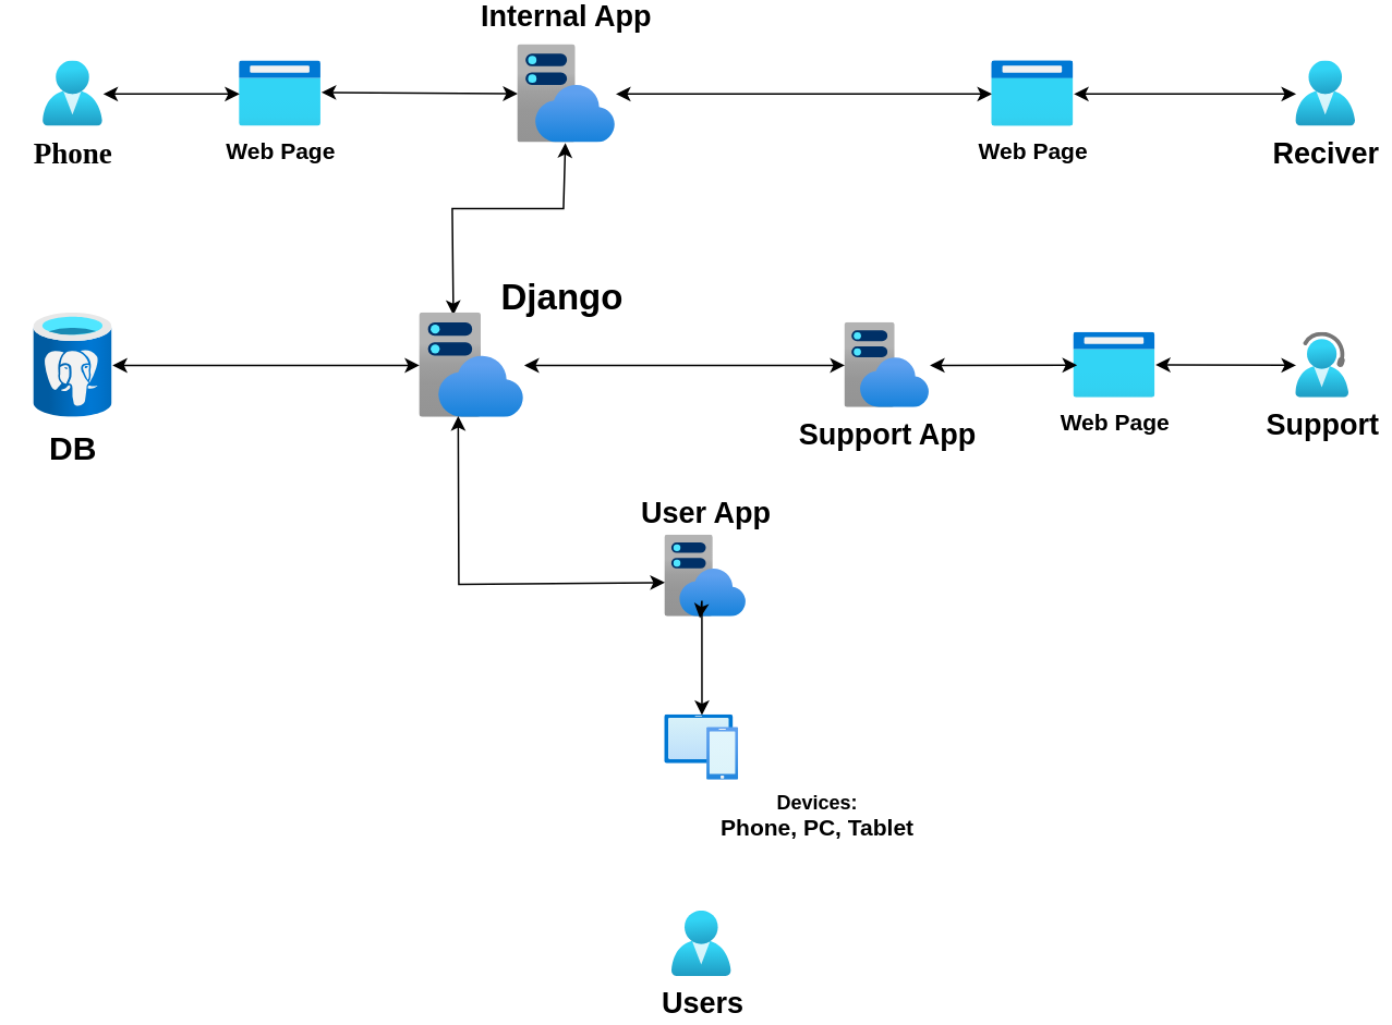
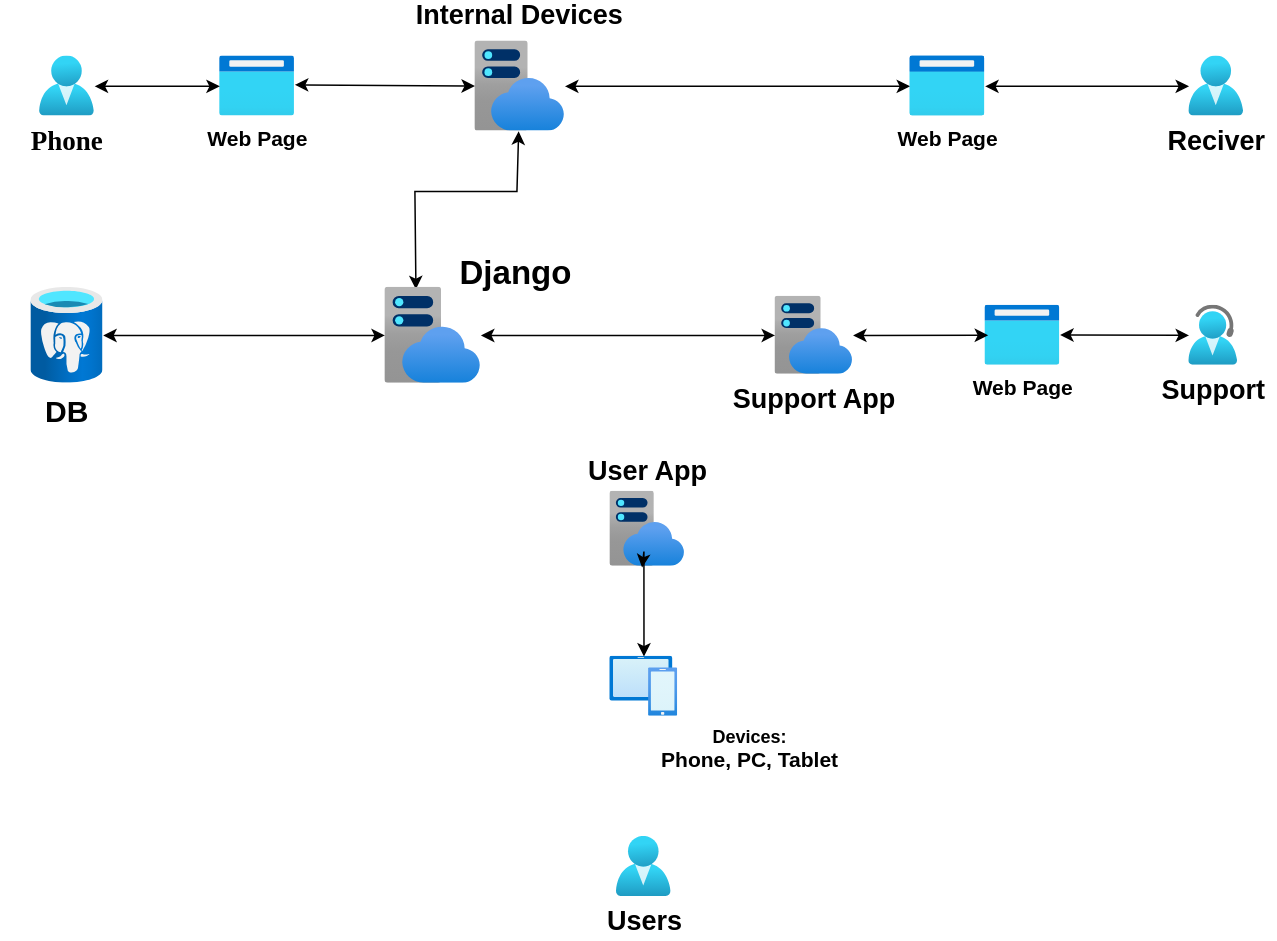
- <mxCell id="12" value="Internal App&#10;" style="image;aspect=fixed;points=[];align=center;fontSize=18;image=img/lib/azure2/app_services/App_Service_Plans.svg;horizontal=1;verticalAlign=top;spacingRight=0;spacingBottom=0;spacingTop=-95;labelBorderColor=none;fontStyle=1" vertex="1" parent="1"><mxGeometry x="316" y="20" width="60" height="60" as="geometry" /></mxCell>
+ <mxCell id="12" value="Internal Devices&#10;" style="image;aspect=fixed;points=[];align=center;fontSize=18;image=img/lib/azure2/app_services/App_Service_Plans.svg;horizontal=1;verticalAlign=top;spacingRight=0;spacingBottom=0;spacingTop=-95;labelBorderColor=none;fontStyle=1" vertex="1" parent="1"><mxGeometry x="316" y="20" width="60" height="60" as="geometry" /></mxCell>
- <mxCell id="25" value="" style="endArrow=classic;startArrow=classic;html=1;rounded=0;entryX=0;entryY=0.577;entryDx=0;entryDy=0;entryPerimeter=0;exitX=0.369;exitY=0.984;exitDx=0;exitDy=0;exitPerimeter=0;" edge="1" parent="1" source="24" target="22"><mxGeometry width="50" height="50" relative="1" as="geometry"><mxPoint x="366" y="340" as="sourcePoint" /><mxPoint x="416" y="290" as="targetPoint" /><Array as="points"><mxPoint x="280" y="350" /></Array></mxGeometry></mxCell>
